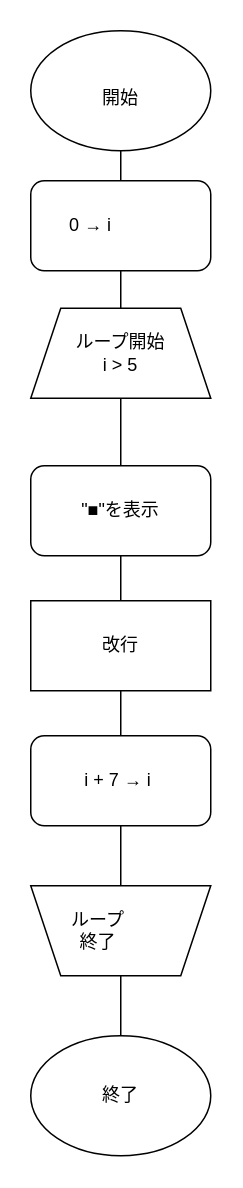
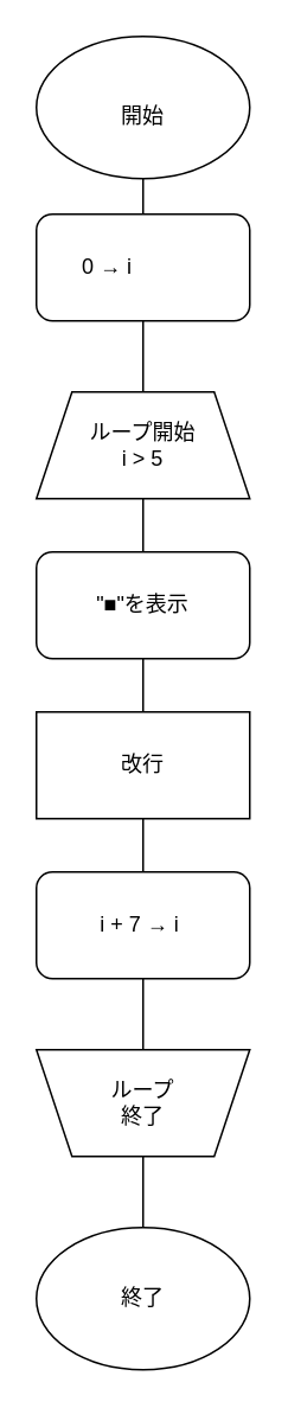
- <mxCell id="3" value="ループ開始&lt;div&gt;i &amp;gt; 5&lt;/div&gt;" style="shape=trapezoid;perimeter=trapezoidPerimeter;whiteSpace=wrap;html=1;fixedSize=1;" vertex="1" parent="1"><mxGeometry x="20" y="205" width="120" height="60" as="geometry" /></mxCell>
+ <mxCell id="3" value="ループ開始&lt;div&gt;i &amp;gt; 5&lt;/div&gt;" style="shape=trapezoid;perimeter=trapezoidPerimeter;whiteSpace=wrap;html=1;fixedSize=1;" vertex="1" parent="1"><mxGeometry x="20" y="220" width="120" height="60" as="geometry" /></mxCell>
- <mxCell id="14" value="ループ&lt;div&gt;終了&lt;/div&gt;" style="text;html=1;align=center;verticalAlign=middle;whiteSpace=wrap;rounded=0;" vertex="1" parent="1"><mxGeometry x="35" y="605" width="60" height="30" as="geometry" /></mxCell>
+ <mxCell id="14" value="ループ&lt;div&gt;終了&lt;/div&gt;" style="text;html=1;align=center;verticalAlign=middle;whiteSpace=wrap;rounded=0;" vertex="1" parent="1"><mxGeometry x="50" y="605" width="60" height="30" as="geometry" /></mxCell>
